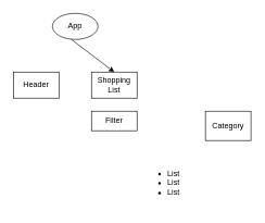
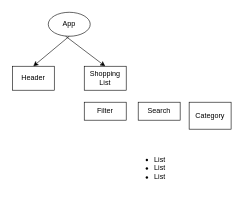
+ <mxCell id="8" value="" style="endArrow=classic;html=1;entryX=0.5;entryY=0;entryDx=0;entryDy=0;exitX=0.5;exitY=1;exitDx=0;exitDy=0;" edge="1" parent="1" source="2" target="3"><mxGeometry width="50" height="50" relative="1" as="geometry"><mxPoint x="300" y="220" as="sourcePoint" /><mxPoint x="260" y="310" as="targetPoint" /></mxGeometry></mxCell>
+ <mxCell id="7" value="Search" style="rounded=0;whiteSpace=wrap;html=1;" vertex="1" parent="1"><mxGeometry x="230" y="170" width="70" height="30" as="geometry" /></mxCell>
